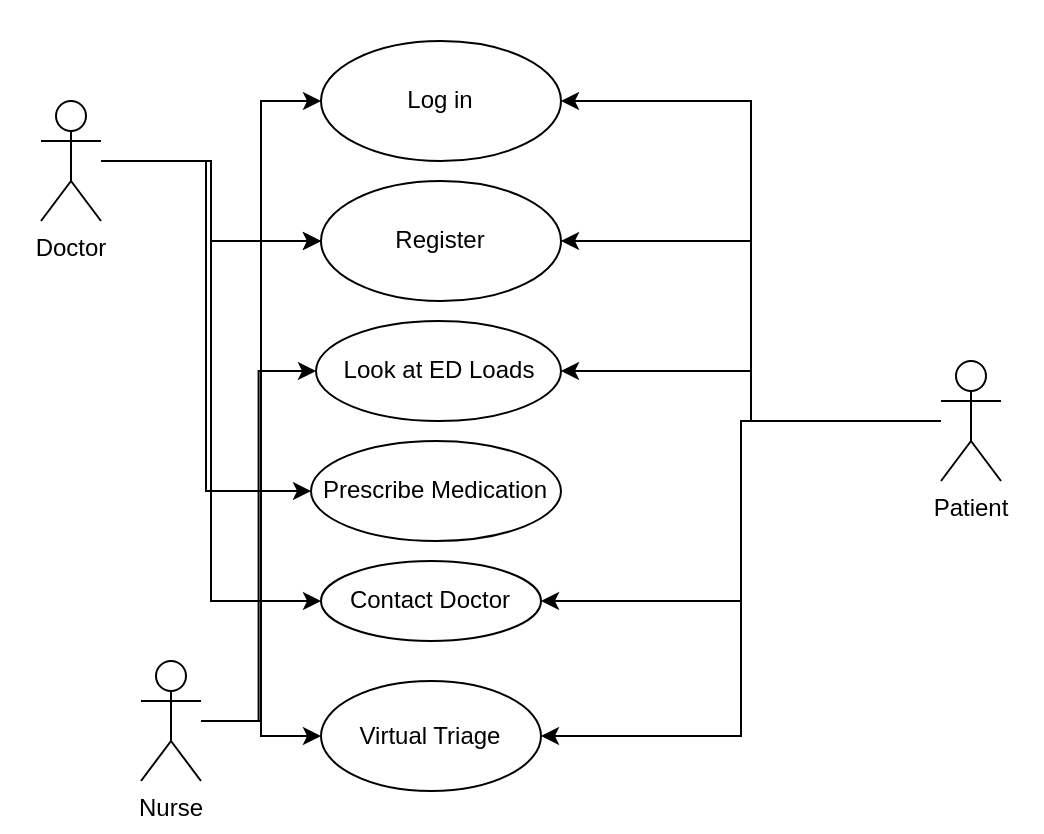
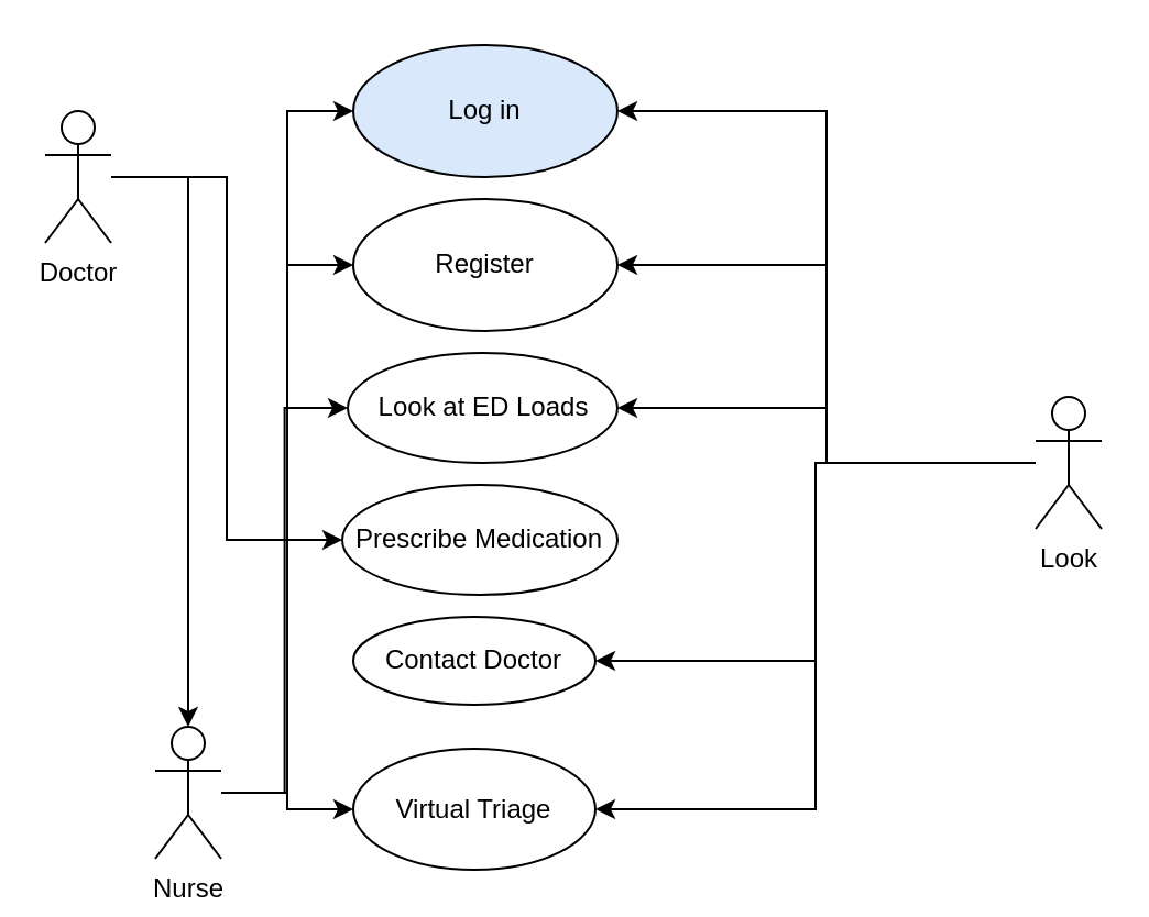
- <mxCell id="22" value="Log in" style="ellipse;whiteSpace=wrap;html=1;" vertex="1" parent="1"><mxGeometry x="160" y="20" width="120" height="60" as="geometry" /></mxCell>
+ <mxCell id="22" value="Log in" style="ellipse;whiteSpace=wrap;html=1;fillColor=#dae8fc;" vertex="1" parent="1"><mxGeometry x="160" y="20" width="120" height="60" as="geometry" /></mxCell>
- <mxCell id="4" style="edgeStyle=orthogonalEdgeStyle;rounded=0;orthogonalLoop=1;jettySize=auto;html=1;entryX=0;entryY=0.5;entryDx=0;entryDy=0;" edge="1" parent="1" source="5" target="21"><mxGeometry relative="1" as="geometry" /></mxCell>
+ <mxCell id="4" style="edgeStyle=orthogonalEdgeStyle;rounded=0;orthogonalLoop=1;jettySize=auto;html=1;" edge="1" parent="1" source="5" target="10"><mxGeometry relative="1" as="geometry" /></mxCell>
- <mxCell id="3" style="edgeStyle=orthogonalEdgeStyle;rounded=0;orthogonalLoop=1;jettySize=auto;html=1;entryX=0;entryY=0.5;entryDx=0;entryDy=0;" edge="1" parent="1" source="5" target="18"><mxGeometry relative="1" as="geometry" /></mxCell>
- <mxCell id="16" value="Patient" style="shape=umlActor;verticalLabelPosition=bottom;verticalAlign=top;html=1;outlineConnect=0;" vertex="1" parent="1"><mxGeometry x="470" y="180" width="30" height="60" as="geometry" /></mxCell>
+ <mxCell id="16" value="Look" style="shape=umlActor;verticalLabelPosition=bottom;verticalAlign=top;html=1;outlineConnect=0;" vertex="1" parent="1"><mxGeometry x="470" y="180" width="30" height="60" as="geometry" /></mxCell>
